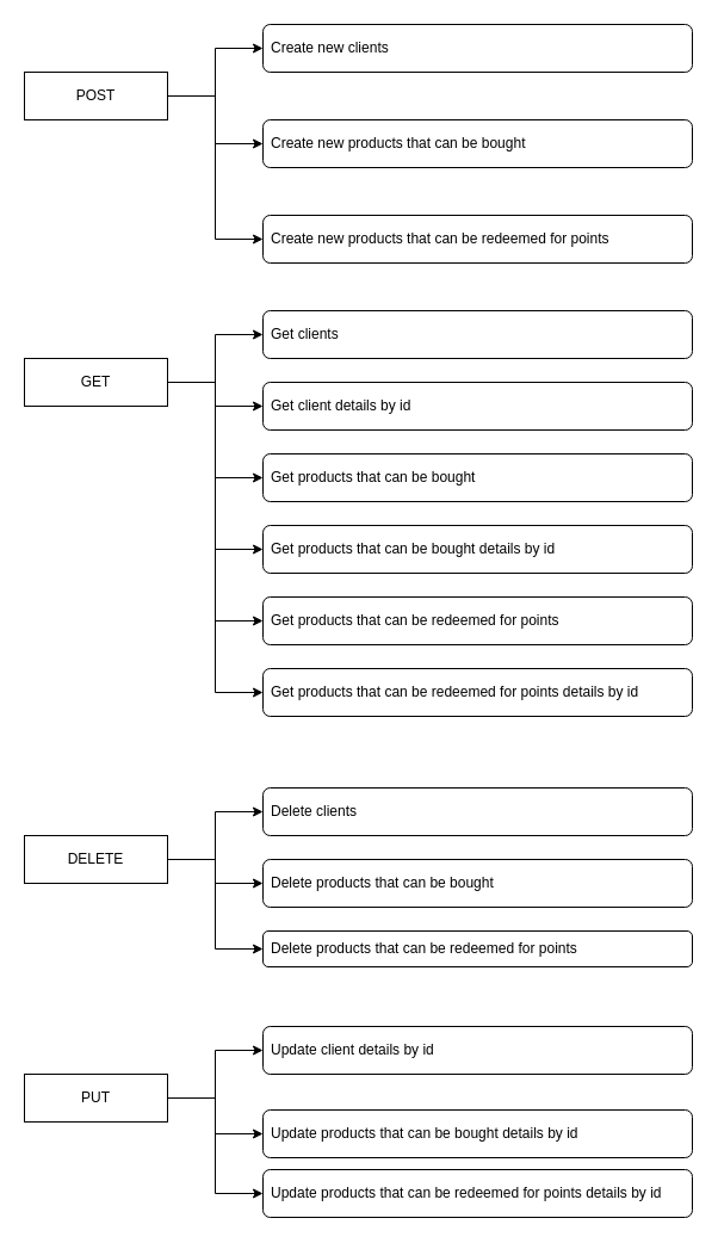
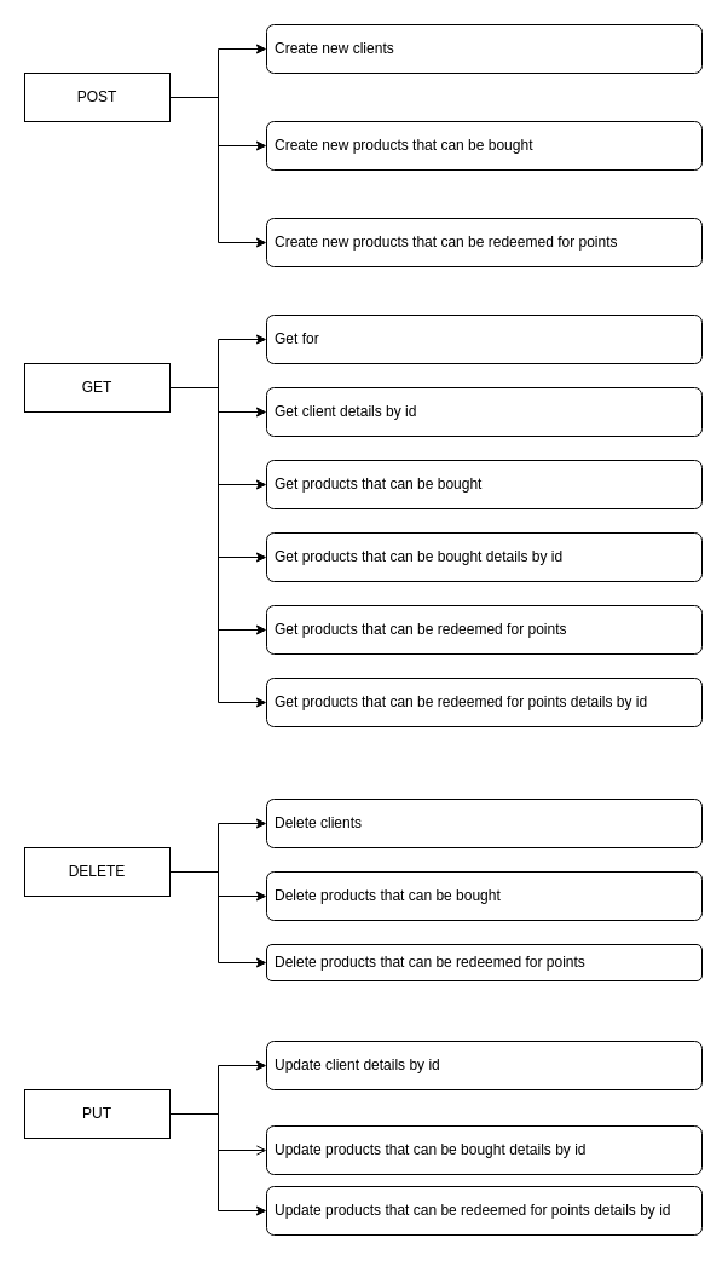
- <mxCell id="16" value="Get clients" style="rounded=1;whiteSpace=wrap;html=1;align=left;spacingLeft=5;" parent="1" vertex="1"><mxGeometry x="220" y="260" width="360" height="40" as="geometry" /></mxCell>
+ <mxCell id="16" value="Get for" style="rounded=1;whiteSpace=wrap;html=1;align=left;spacingLeft=5;" parent="1" vertex="1"><mxGeometry x="220" y="260" width="360" height="40" as="geometry" /></mxCell>
- <mxCell id="30" style="edgeStyle=orthogonalEdgeStyle;rounded=0;orthogonalLoop=1;jettySize=auto;html=1;exitX=1;exitY=0.5;exitDx=0;exitDy=0;entryX=0;entryY=0.5;entryDx=0;entryDy=0;" parent="1" source="32" target="35" edge="1"><mxGeometry relative="1" as="geometry" /></mxCell>
+ <mxCell id="30" style="edgeStyle=orthogonalEdgeStyle;rounded=0;orthogonalLoop=1;jettySize=auto;html=1;exitX=1;exitY=0.5;exitDx=0;exitDy=0;entryX=0;entryY=0.5;entryDx=0;entryDy=0;endArrow=open;" parent="1" source="32" target="35" edge="1"><mxGeometry relative="1" as="geometry" /></mxCell>
